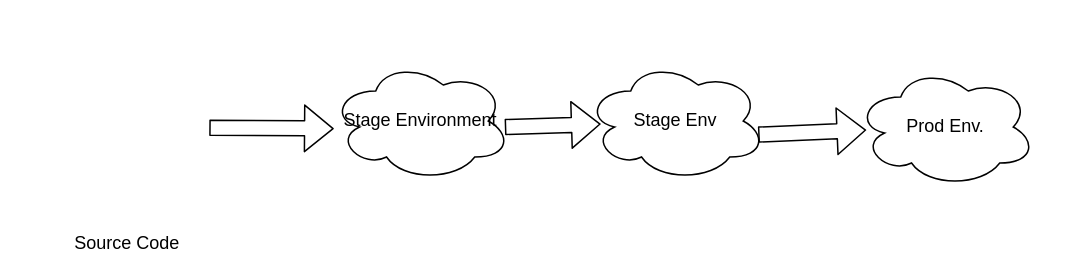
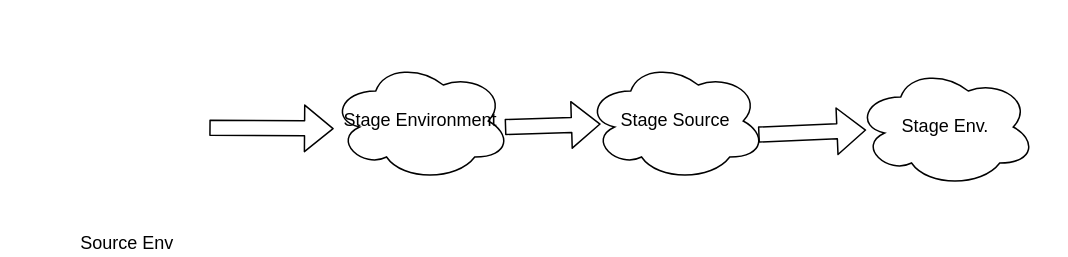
- <mxCell id="5" value="Stage Env" style="ellipse;shape=cloud;whiteSpace=wrap;html=1;" vertex="1" parent="1"><mxGeometry x="390" y="40" width="120" height="80" as="geometry" /></mxCell>
+ <mxCell id="5" value="Stage Source" style="ellipse;shape=cloud;whiteSpace=wrap;html=1;" vertex="1" parent="1"><mxGeometry x="390" y="40" width="120" height="80" as="geometry" /></mxCell>
- <mxCell id="6" value="Prod Env." style="ellipse;shape=cloud;whiteSpace=wrap;html=1;" vertex="1" parent="1"><mxGeometry x="570" y="44" width="120" height="80" as="geometry" /></mxCell>
+ <mxCell id="6" value="Stage Env." style="ellipse;shape=cloud;whiteSpace=wrap;html=1;" vertex="1" parent="1"><mxGeometry x="570" y="44" width="120" height="80" as="geometry" /></mxCell>
- <mxCell id="2" value="Source Code" style="shape=image;html=1;verticalAlign=top;verticalLabelPosition=bottom;labelBackgroundColor=#ffffff;imageAspect=0;aspect=fixed;image=https://cdn1.iconfinder.com/data/icons/hawcons/32/698584-icon-70-document-code-128.png" vertex="1" parent="1"><mxGeometry x="20" y="20" width="128" height="128" as="geometry" /></mxCell>
+ <mxCell id="2" value="Source Env" style="shape=image;html=1;verticalAlign=top;verticalLabelPosition=bottom;labelBackgroundColor=#ffffff;imageAspect=0;aspect=fixed;image=https://cdn1.iconfinder.com/data/icons/hawcons/32/698584-icon-70-document-code-128.png" vertex="1" parent="1"><mxGeometry x="20" y="20" width="128" height="128" as="geometry" /></mxCell>
